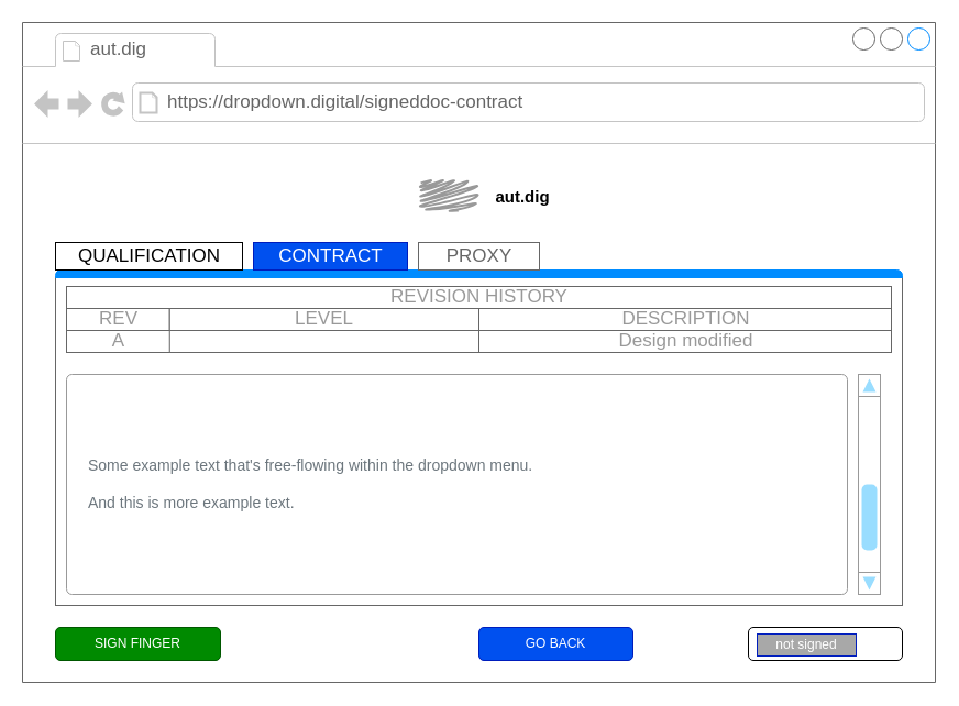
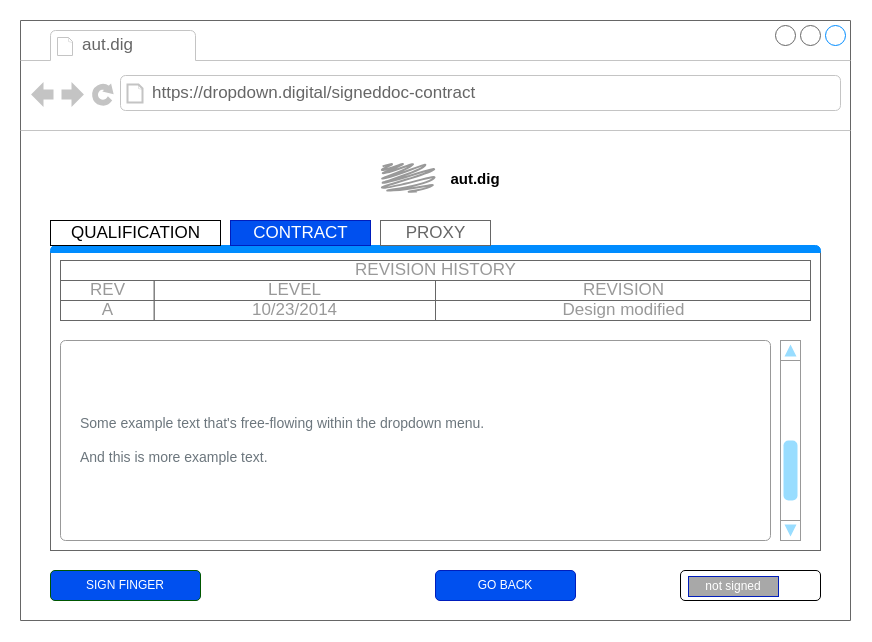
- <mxCell id="11" value="DESCRIPTION" style="strokeColor=inherit;fillColor=inherit;gradientColor=inherit;strokeWidth=1;shadow=0;dashed=0;align=center;html=1;shape=mxgraph.mockup.misc.rrect;rSize=0;fontSize=17;fontColor=#999999;" parent="7" vertex="1"><mxGeometry x="375" y="20" width="375" height="20" as="geometry" /></mxCell>
+ <mxCell id="11" value="REVISION" style="strokeColor=inherit;fillColor=inherit;gradientColor=inherit;strokeWidth=1;shadow=0;dashed=0;align=center;html=1;shape=mxgraph.mockup.misc.rrect;rSize=0;fontSize=17;fontColor=#999999;" parent="7" vertex="1"><mxGeometry x="375" y="20" width="375" height="20" as="geometry" /></mxCell>
+ <mxCell id="13" value="10/23/2014" style="strokeColor=inherit;fillColor=inherit;gradientColor=inherit;strokeWidth=1;shadow=0;dashed=0;align=center;html=1;shape=mxgraph.mockup.misc.rrect;rSize=0;fontSize=17;fontColor=#999999;" parent="7" vertex="1"><mxGeometry x="93.75" y="40" width="281.25" height="20" as="geometry" /></mxCell>
- <mxCell id="22" value="SIGN FINGER" style="rounded=1;whiteSpace=wrap;html=1;align=center;fillColor=#008a00;strokeColor=#005700;fontColor=#ffffff;" vertex="1" parent="1"><mxGeometry x="50" y="570" width="150" height="30" as="geometry" /></mxCell>
+ <mxCell id="22" value="SIGN FINGER" style="rounded=1;whiteSpace=wrap;html=1;align=center;fillColor=#0050ef;strokeColor=#005700;fontColor=#ffffff;" vertex="1" parent="1"><mxGeometry x="50" y="570" width="150" height="30" as="geometry" /></mxCell>
